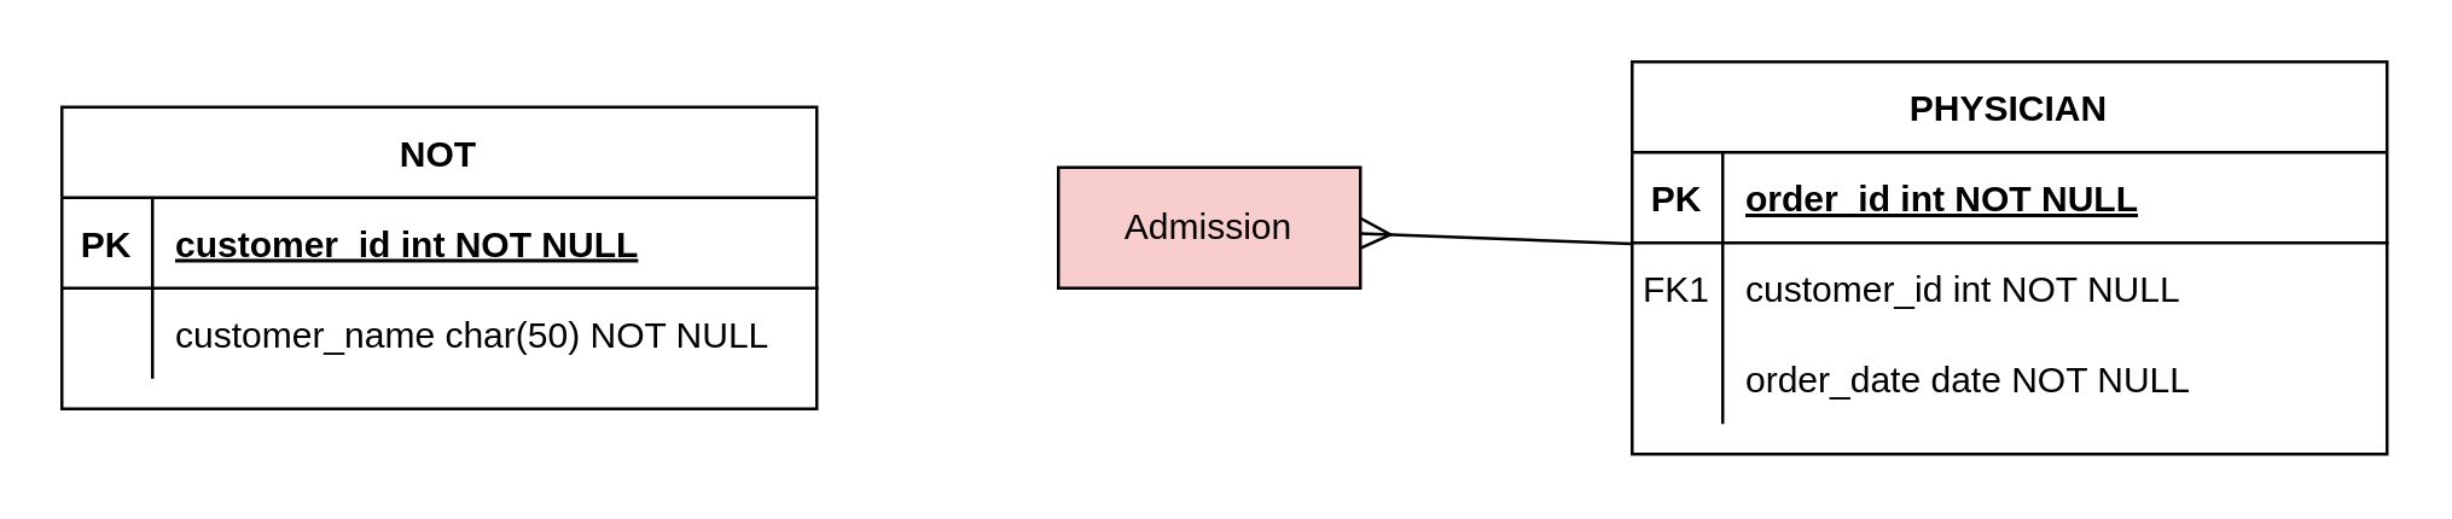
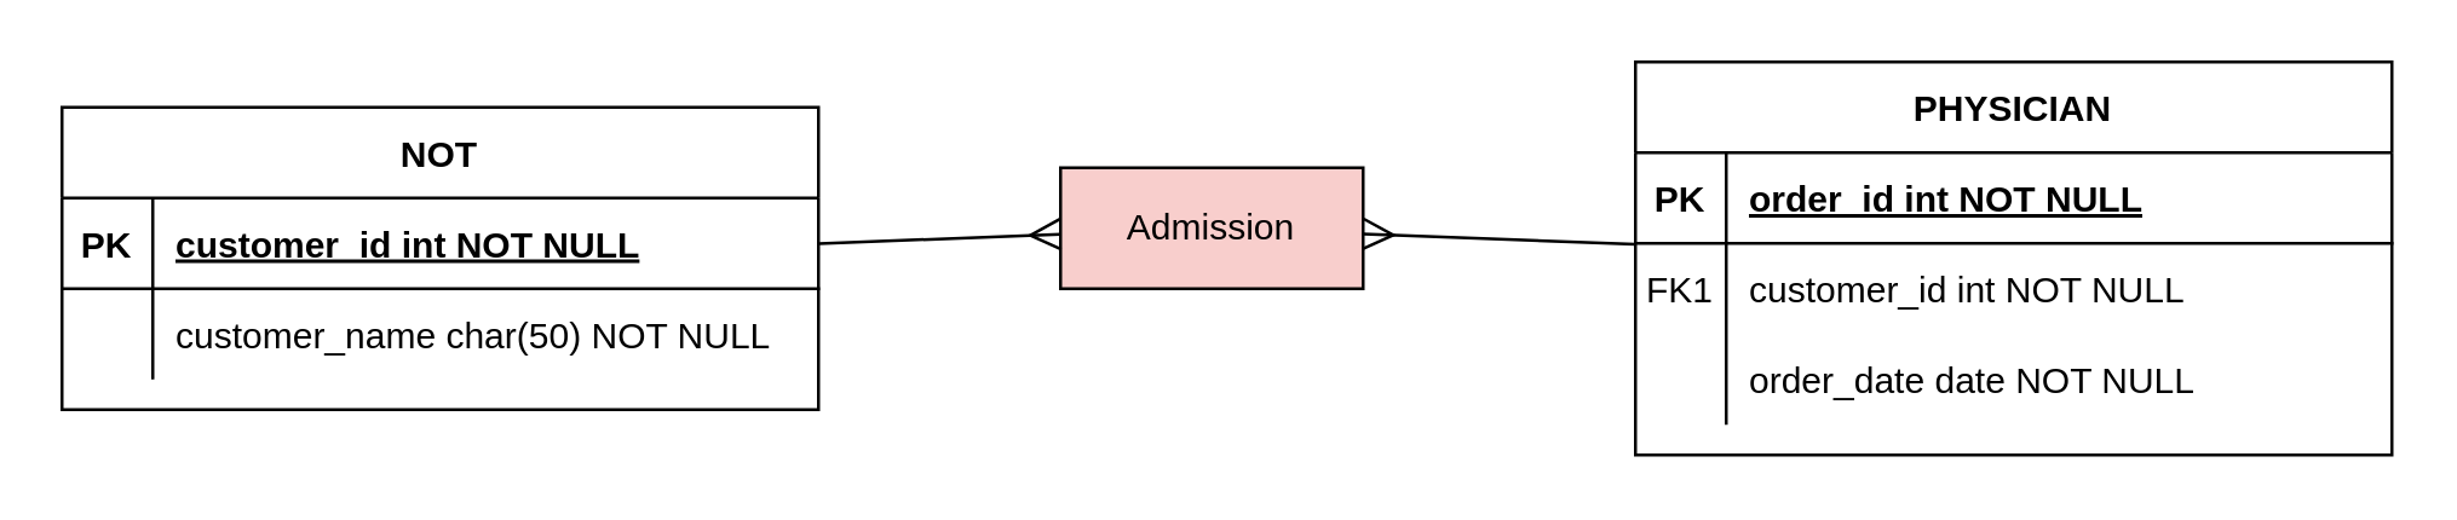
+ <mxCell id="20" value="" style="endArrow=ERmany;html=1;rounded=0;fontSize=12;startSize=8;endSize=8;curved=1;endFill=0;" edge="1" parent="1" source="12" target="19"><mxGeometry width="50" height="50" relative="1" as="geometry"><mxPoint x="320" y="165" as="sourcePoint" /><mxPoint x="370" y="115" as="targetPoint" /></mxGeometry></mxCell>
